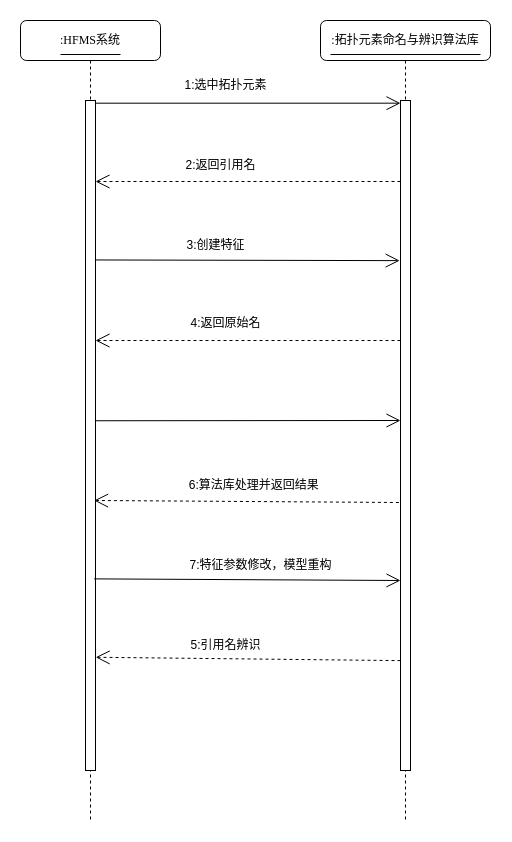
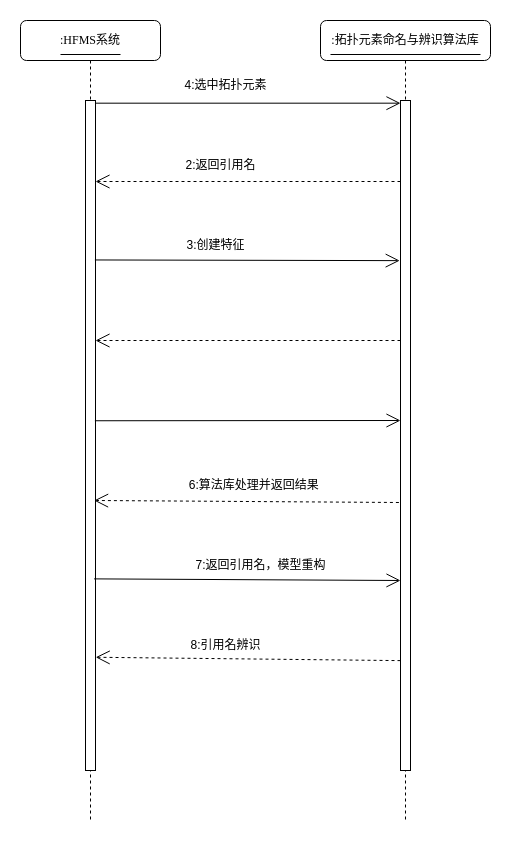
- <mxCell id="8" value="1:选中拓扑元素" style="text;html=1;align=center;verticalAlign=middle;resizable=0;points=[];autosize=1;strokeColor=none;fillColor=none;" vertex="1" parent="1"><mxGeometry x="170" y="70" width="110" height="30" as="geometry" /></mxCell>
+ <mxCell id="8" value="4:选中拓扑元素" style="text;html=1;align=center;verticalAlign=middle;resizable=0;points=[];autosize=1;strokeColor=none;fillColor=none;" vertex="1" parent="1"><mxGeometry x="170" y="70" width="110" height="30" as="geometry" /></mxCell>
- <mxCell id="3" value="4:返回原始名" style="text;html=1;align=center;verticalAlign=middle;resizable=0;points=[];autosize=1;strokeColor=none;fillColor=none;" vertex="1" parent="1"><mxGeometry x="180" y="308" width="90" height="30" as="geometry" /></mxCell>
- <mxCell id="5" value="7:特征参数修改，模型重构" style="text;html=1;align=center;verticalAlign=middle;resizable=0;points=[];autosize=1;strokeColor=none;fillColor=none;" vertex="1" parent="1"><mxGeometry x="175" y="550" width="170" height="30" as="geometry" /></mxCell>
+ <mxCell id="5" value="7:返回引用名，模型重构" style="text;html=1;align=center;verticalAlign=middle;resizable=0;points=[];autosize=1;strokeColor=none;fillColor=none;" vertex="1" parent="1"><mxGeometry x="175" y="550" width="170" height="30" as="geometry" /></mxCell>
- <mxCell id="6" value="5:引用名辨识" style="text;html=1;align=center;verticalAlign=middle;resizable=0;points=[];autosize=1;strokeColor=none;fillColor=none;" vertex="1" parent="1"><mxGeometry x="180" y="630" width="90" height="30" as="geometry" /></mxCell>
+ <mxCell id="6" value="8:引用名辨识" style="text;html=1;align=center;verticalAlign=middle;resizable=0;points=[];autosize=1;strokeColor=none;fillColor=none;" vertex="1" parent="1"><mxGeometry x="180" y="630" width="90" height="30" as="geometry" /></mxCell>
